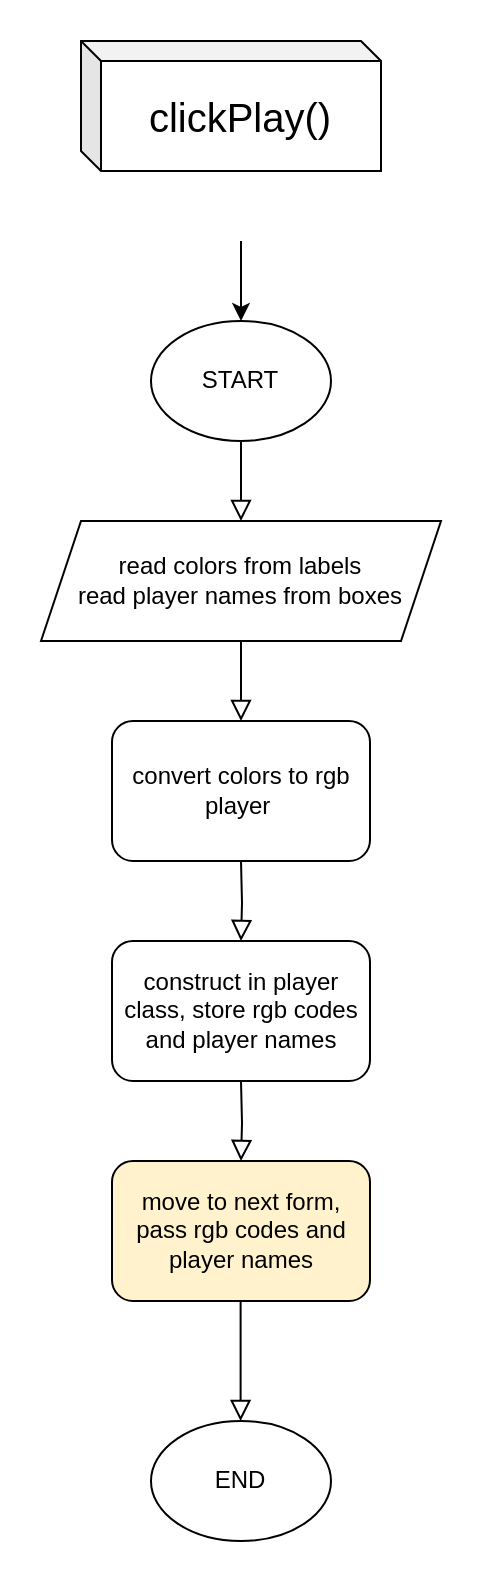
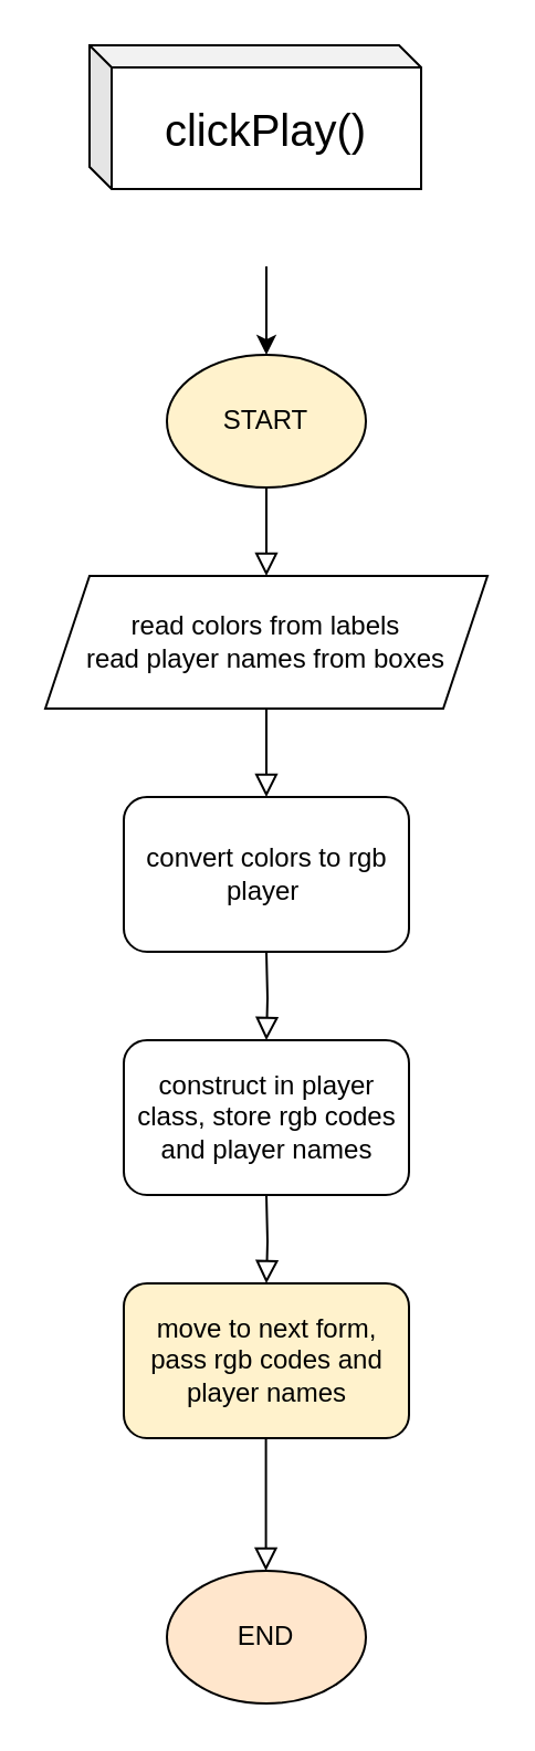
- <mxCell id="5" value="START" style="ellipse;whiteSpace=wrap;html=1;" parent="1" vertex="1"><mxGeometry x="75" y="160" width="90" height="60" as="geometry" /></mxCell>
+ <mxCell id="5" value="START" style="ellipse;whiteSpace=wrap;html=1;fillColor=#fff2cc;" parent="1" vertex="1"><mxGeometry x="75" y="160" width="90" height="60" as="geometry" /></mxCell>
- <mxCell id="7" value="END" style="ellipse;whiteSpace=wrap;html=1;" parent="1" vertex="1"><mxGeometry x="75" y="710" width="90" height="60" as="geometry" /></mxCell>
+ <mxCell id="7" value="END" style="ellipse;whiteSpace=wrap;html=1;fillColor=#ffe6cc;" parent="1" vertex="1"><mxGeometry x="75" y="710" width="90" height="60" as="geometry" /></mxCell>
